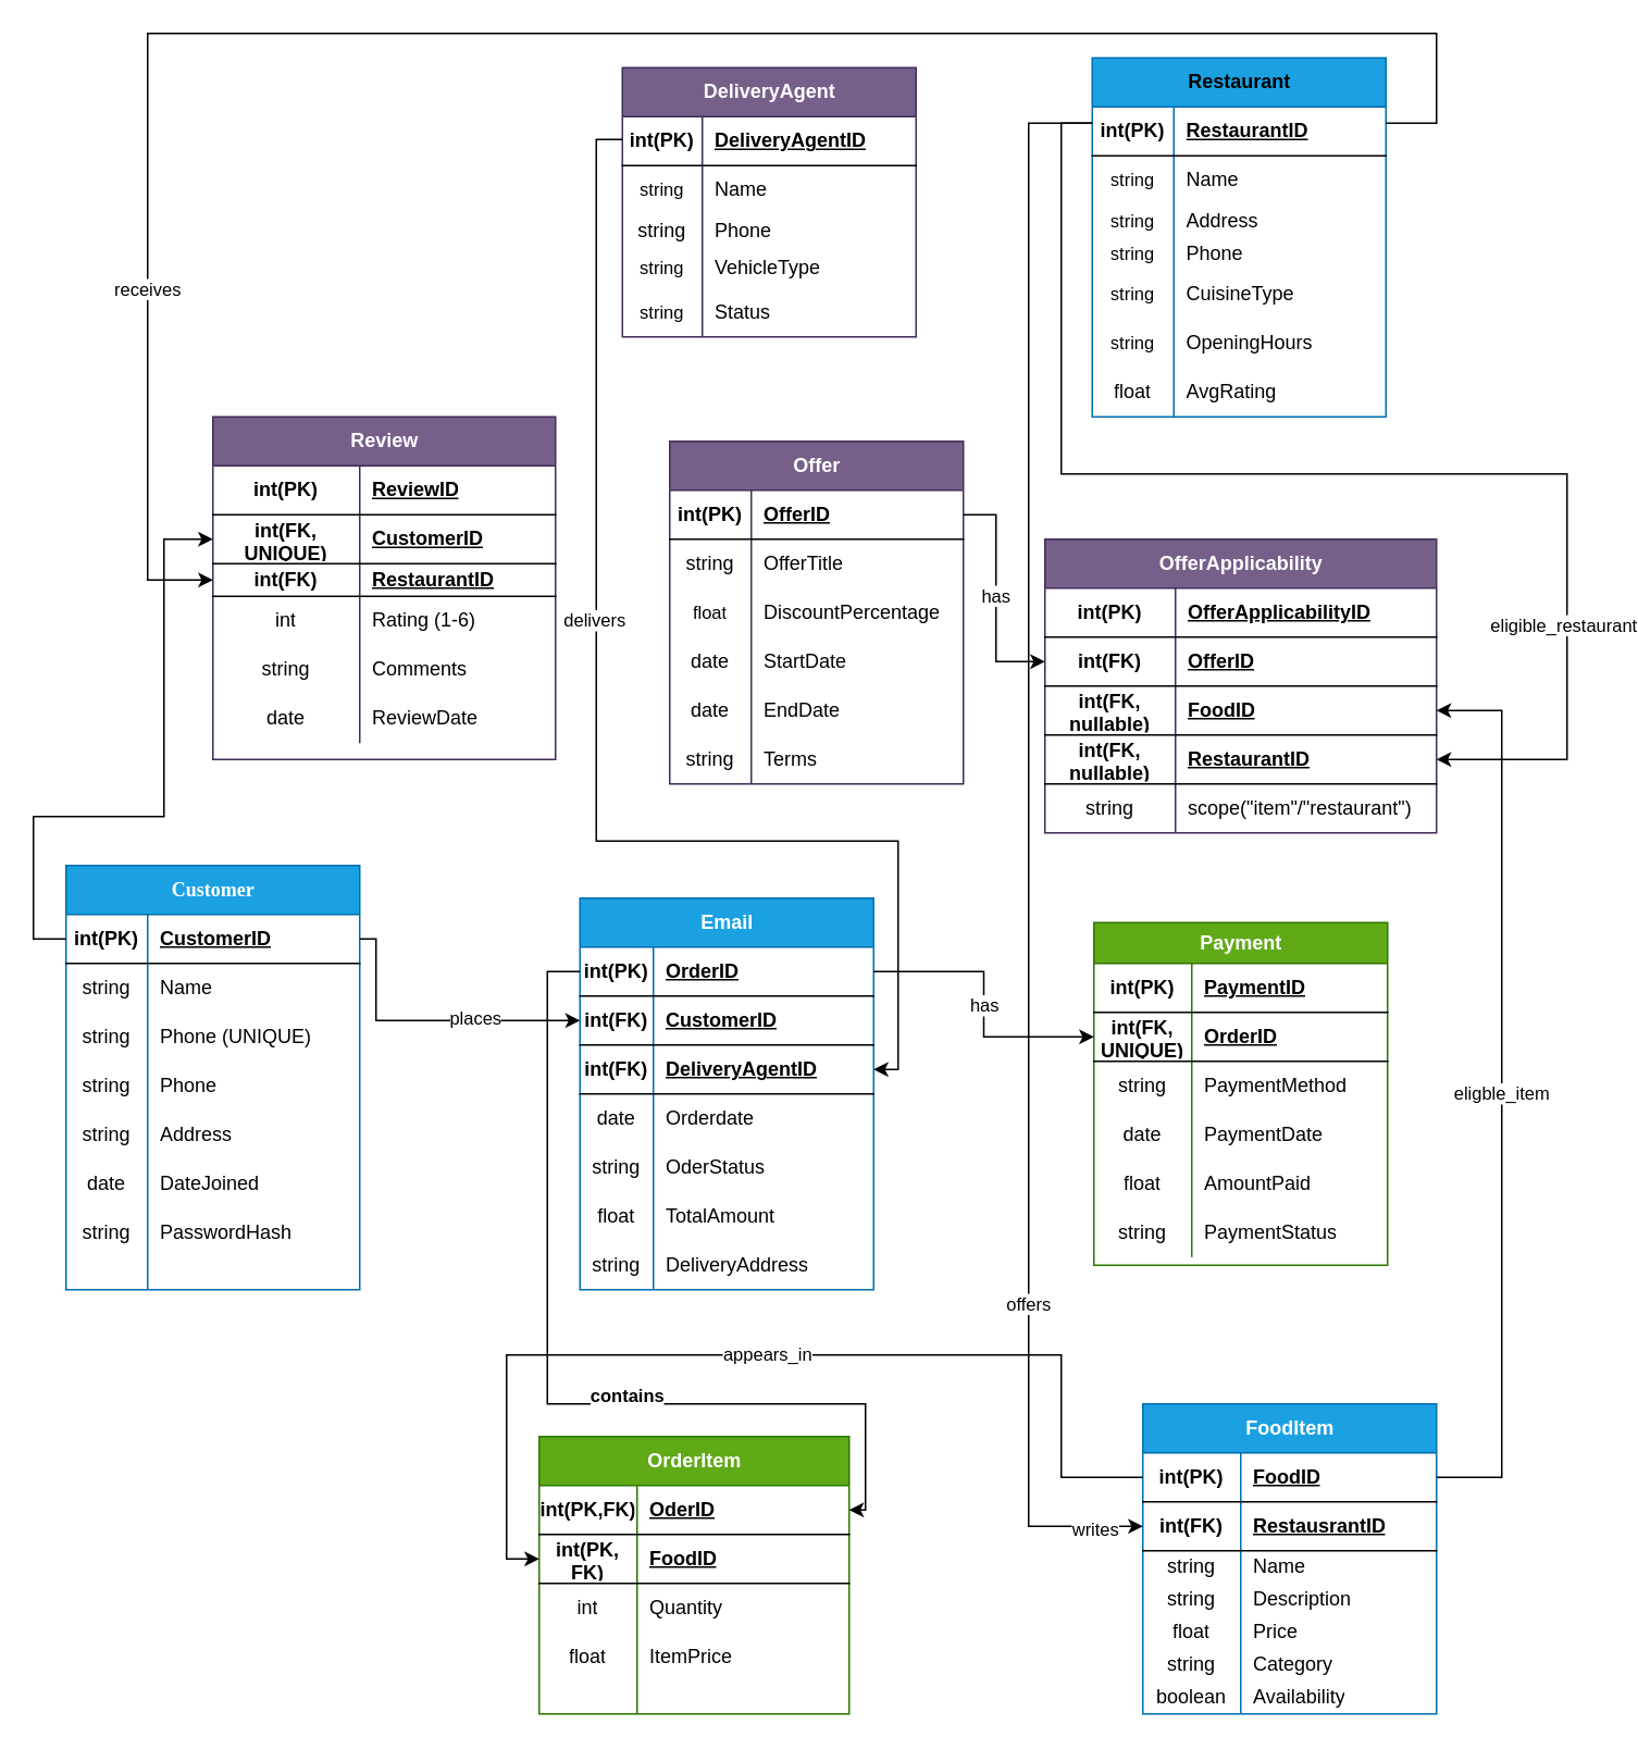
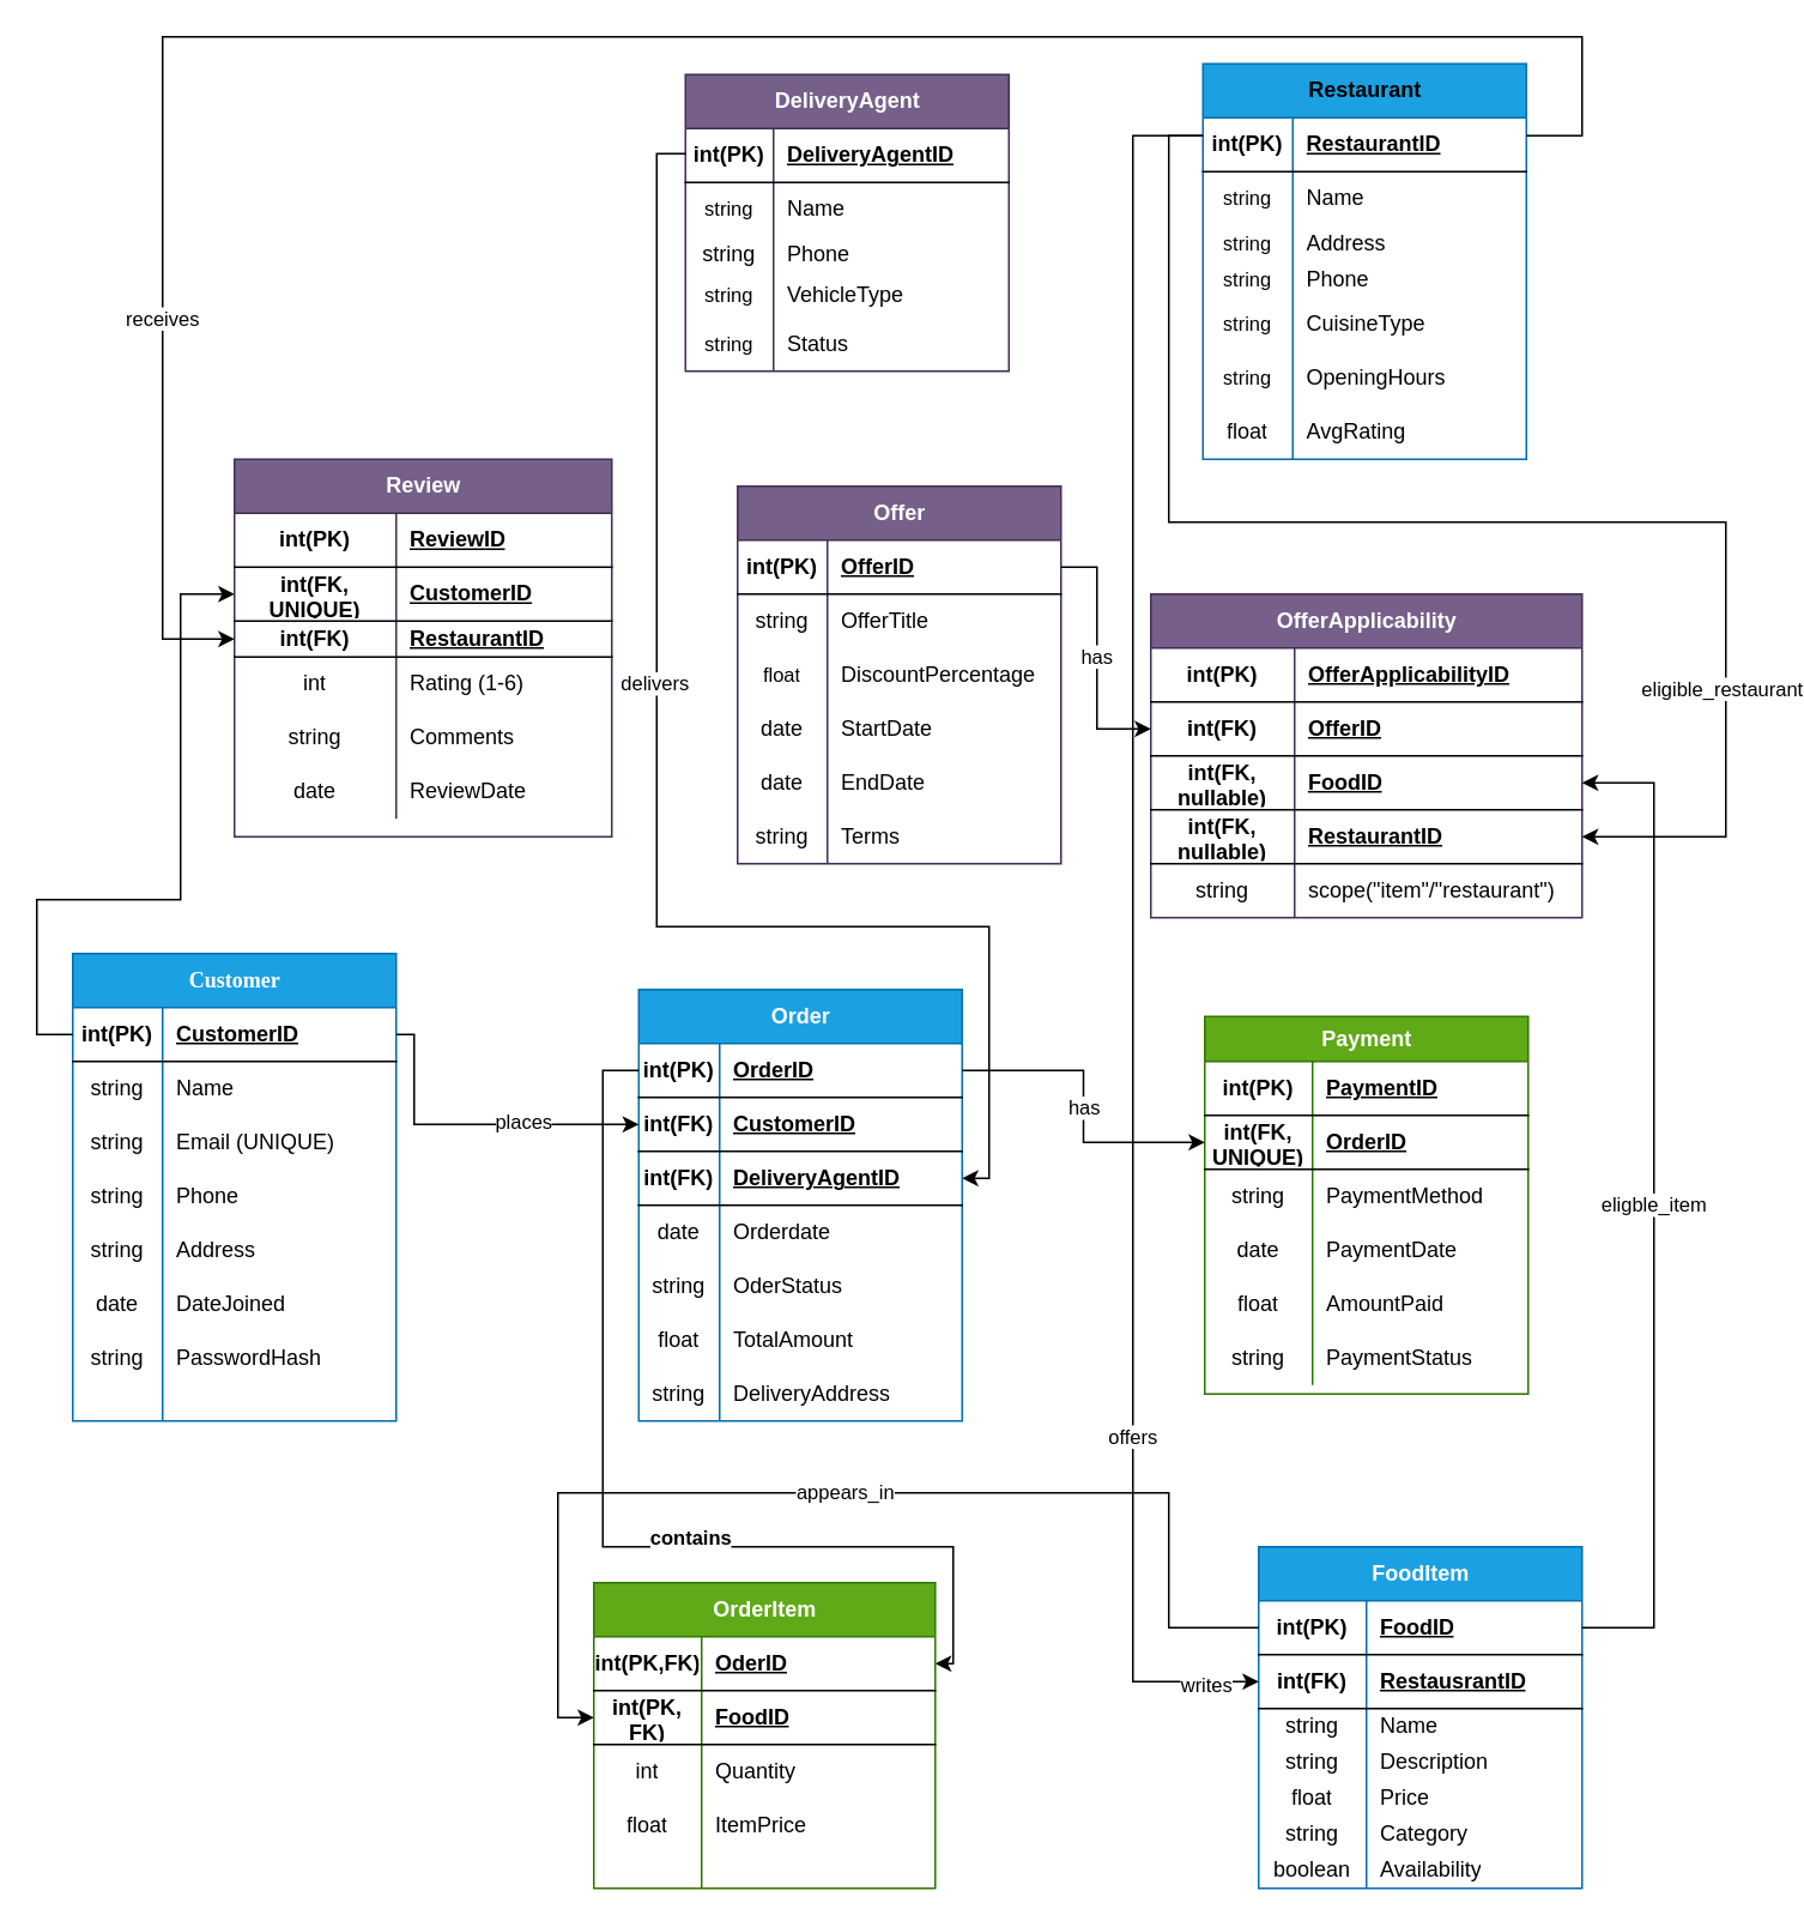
- <mxCell id="71" value="Email" style="shape=table;startSize=30;container=1;collapsible=1;childLayout=tableLayout;fixedRows=1;rowLines=0;fontStyle=1;align=center;resizeLast=1;html=1;fillColor=#1ba1e2;fontColor=#ffffff;strokeColor=#006EAF;" parent="1" vertex="1"><mxGeometry x="355" y="550" width="180" height="240" as="geometry" /></mxCell>
+ <mxCell id="71" value="Order" style="shape=table;startSize=30;container=1;collapsible=1;childLayout=tableLayout;fixedRows=1;rowLines=0;fontStyle=1;align=center;resizeLast=1;html=1;fillColor=#1ba1e2;fontColor=#ffffff;strokeColor=#006EAF;" parent="1" vertex="1"><mxGeometry x="355" y="550" width="180" height="240" as="geometry" /></mxCell>
- <mxCell id="11" value="Phone (UNIQUE)" style="shape=partialRectangle;connectable=0;fillColor=none;top=0;left=0;bottom=0;right=0;align=left;spacingLeft=6;overflow=hidden;whiteSpace=wrap;html=1;" parent="9" vertex="1"><mxGeometry x="50" width="130" height="30" as="geometry"><mxRectangle width="130" height="30" as="alternateBounds" /></mxGeometry></mxCell>
+ <mxCell id="11" value="Email (UNIQUE)" style="shape=partialRectangle;connectable=0;fillColor=none;top=0;left=0;bottom=0;right=0;align=left;spacingLeft=6;overflow=hidden;whiteSpace=wrap;html=1;" parent="9" vertex="1"><mxGeometry x="50" width="130" height="30" as="geometry"><mxRectangle width="130" height="30" as="alternateBounds" /></mxGeometry></mxCell>
